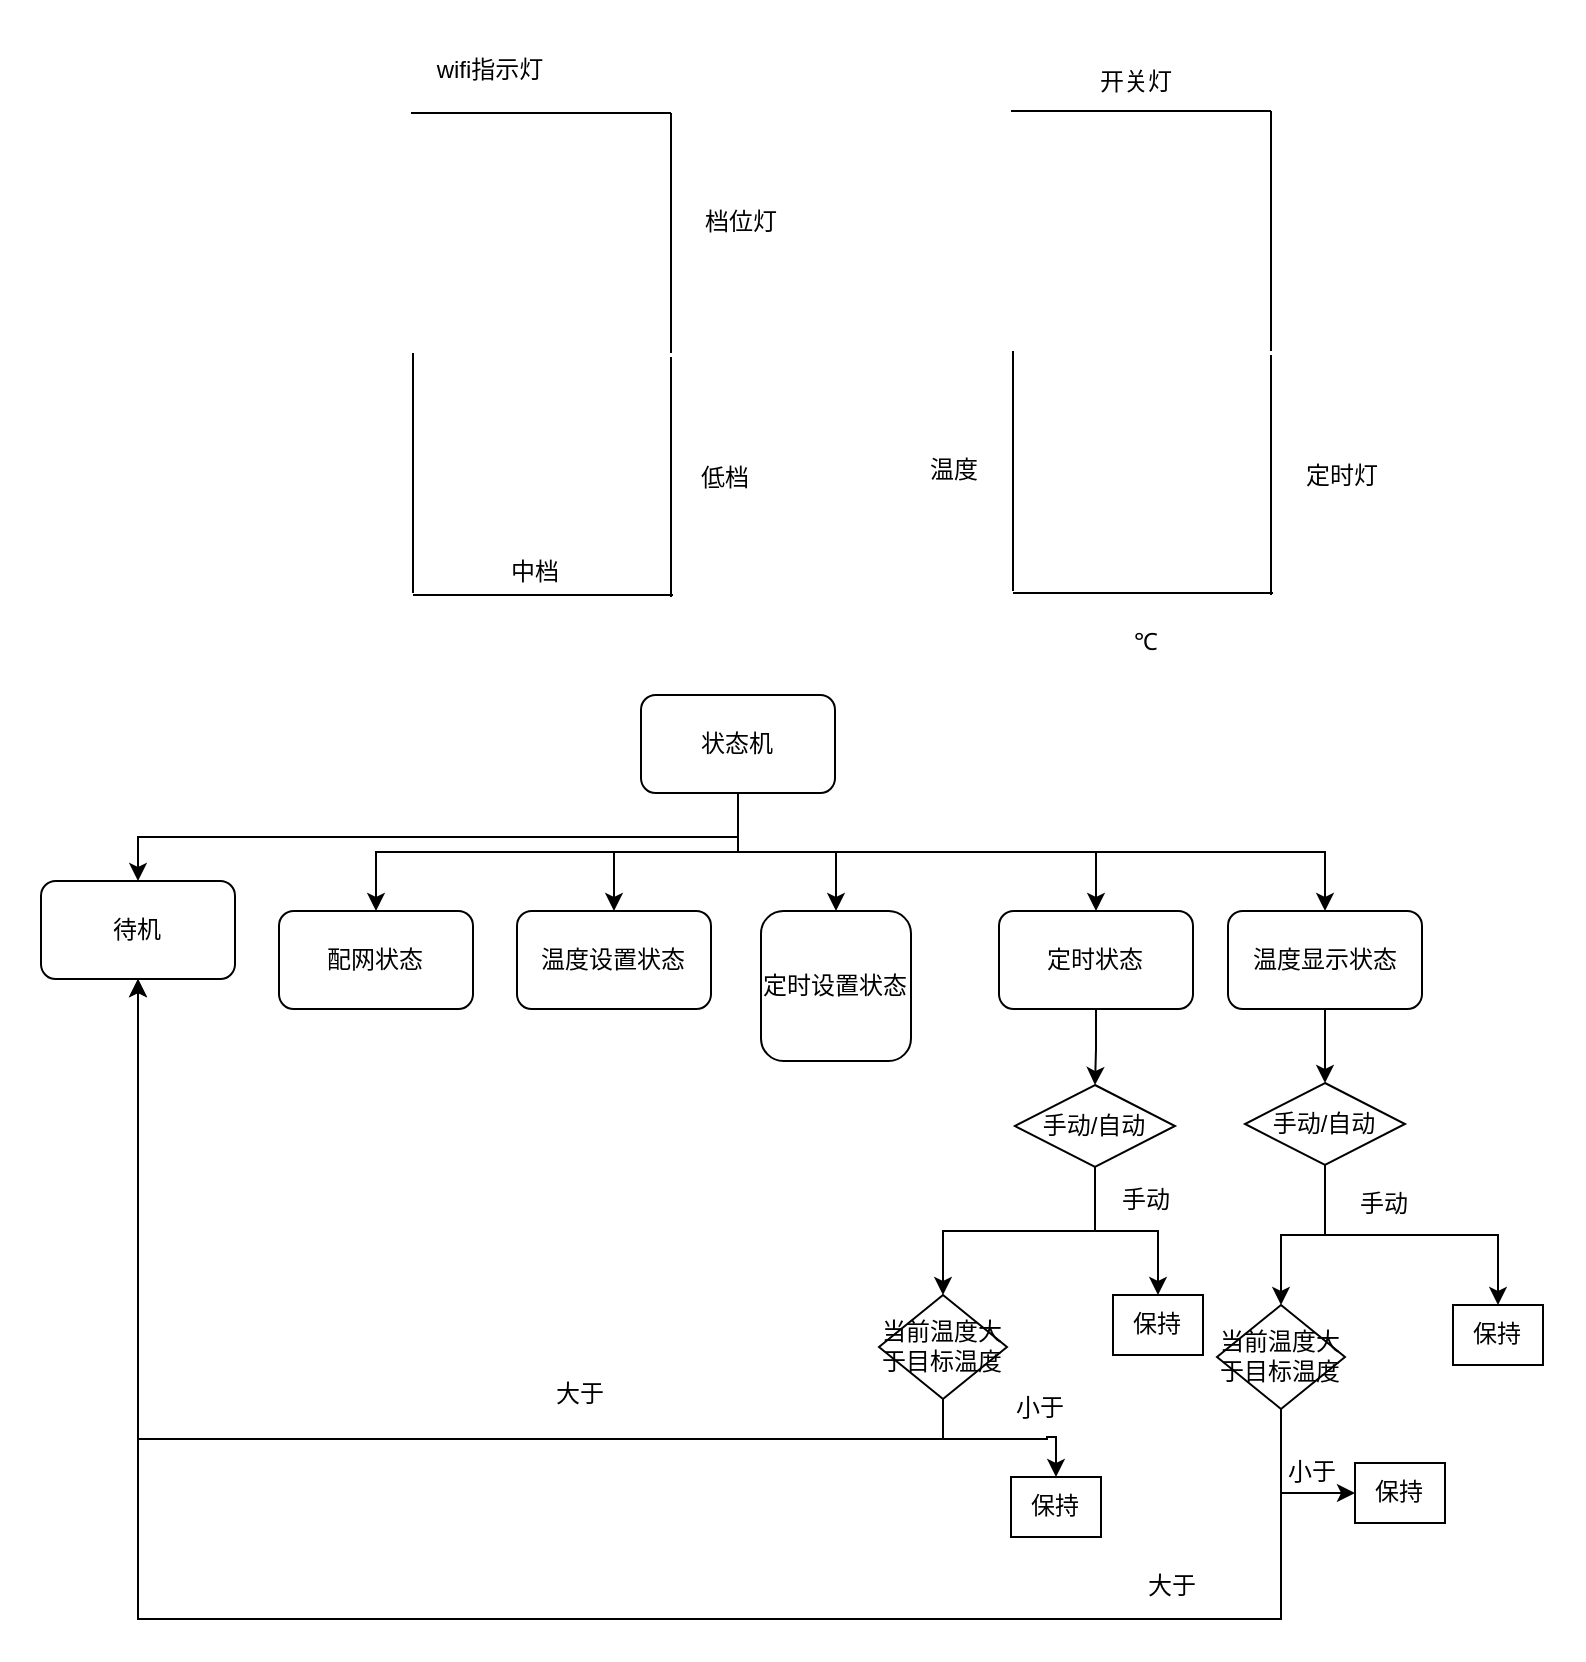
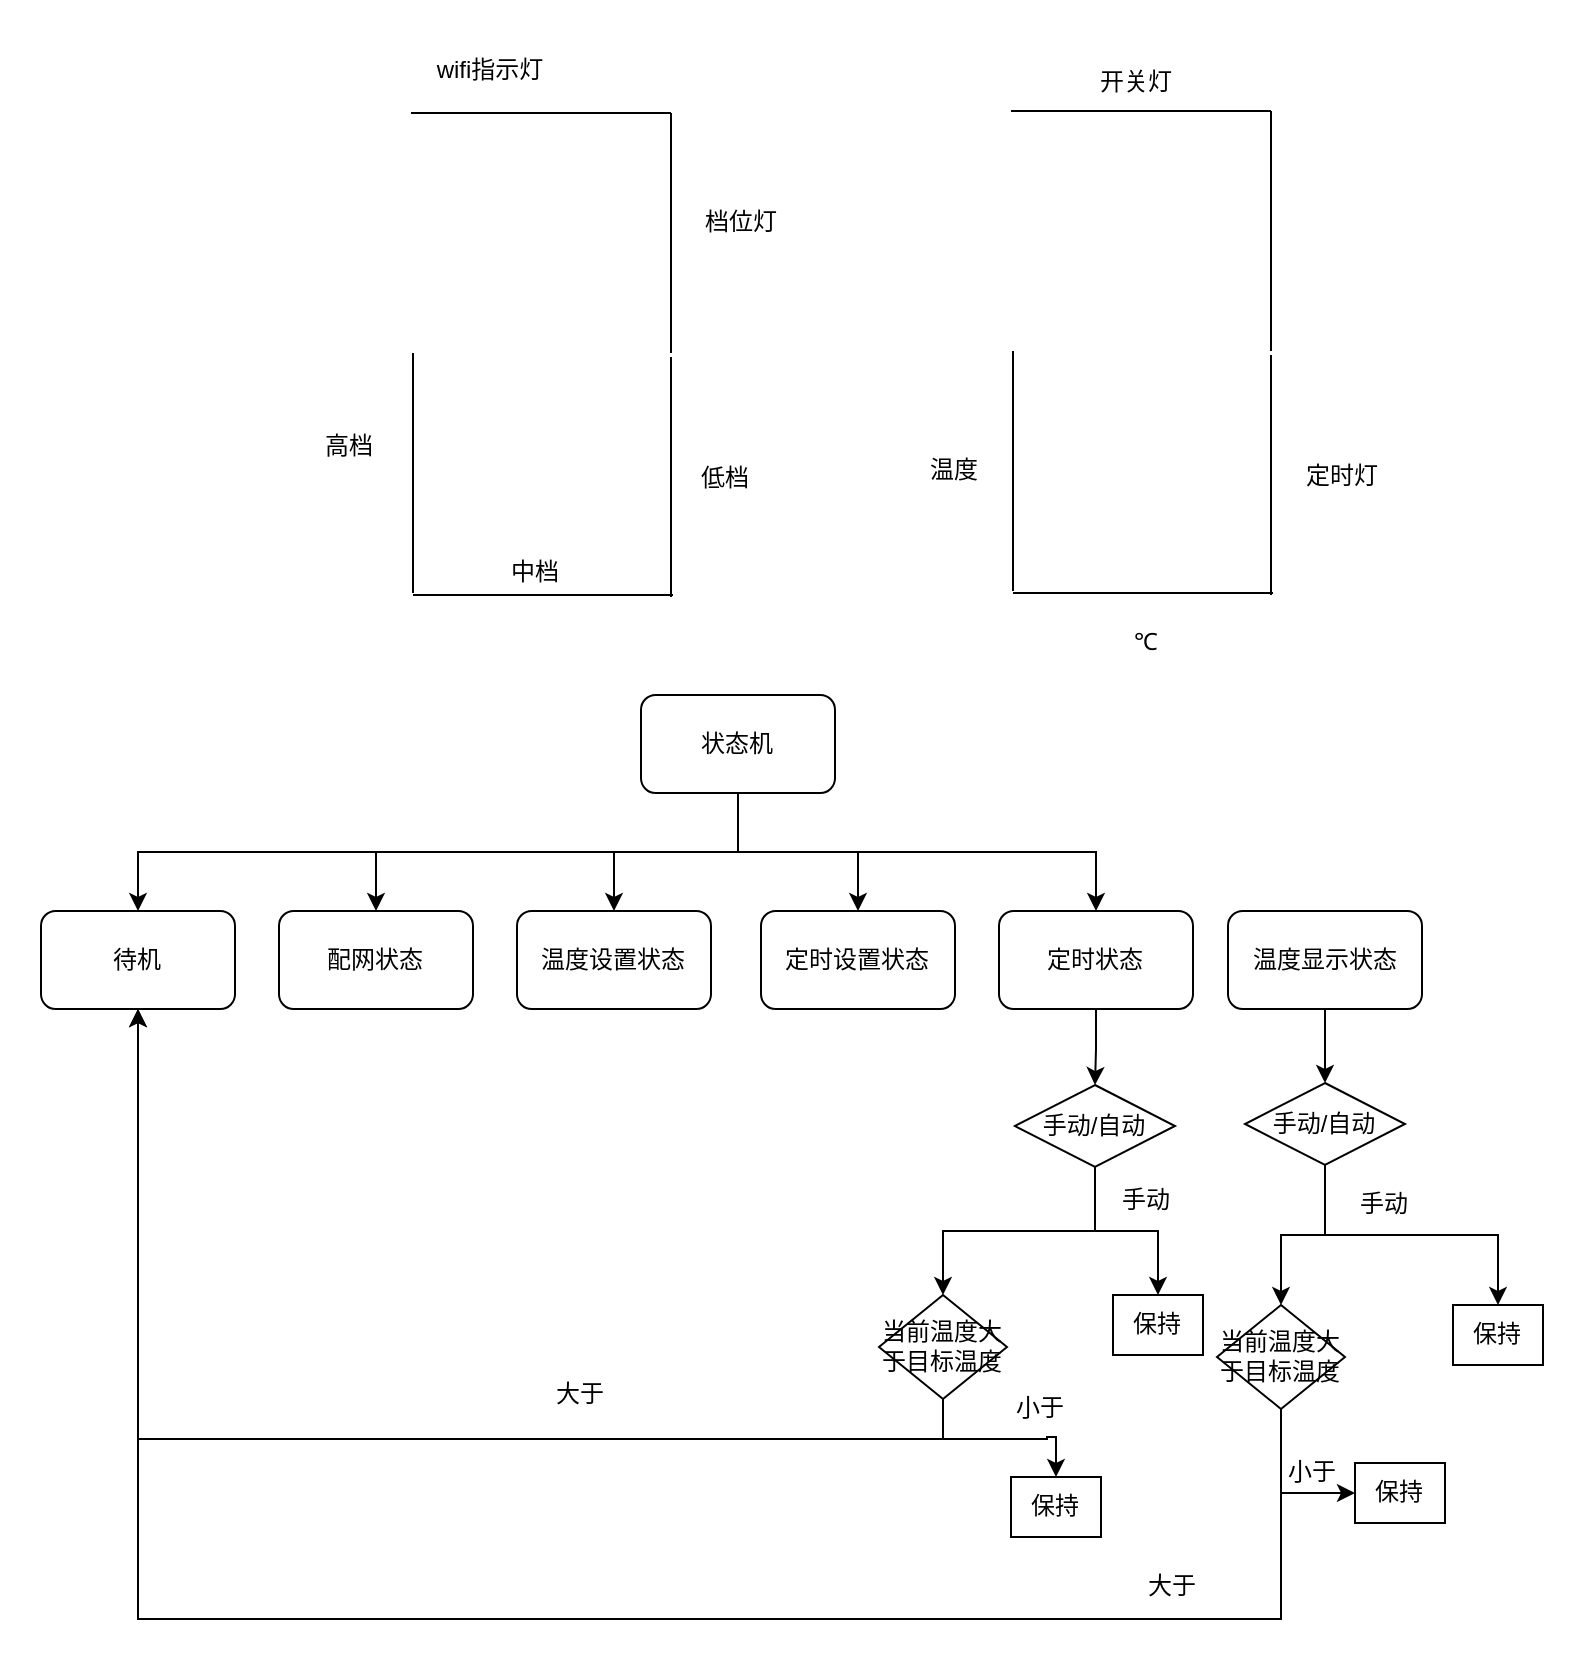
+ <mxCell id="16" value="高档" style="text;html=1;strokeColor=none;fillColor=none;align=center;verticalAlign=middle;whiteSpace=wrap;rounded=0;" parent="1" vertex="1"><mxGeometry x="150" y="212" width="49" height="22" as="geometry" /></mxCell>
- <mxCell id="26" style="edgeStyle=orthogonalEdgeStyle;rounded=0;orthogonalLoop=1;jettySize=auto;html=1;exitX=0.5;exitY=1;exitDx=0;exitDy=0;" edge="1" parent="1" source="27" target="35"><mxGeometry relative="1" as="geometry" /></mxCell>
- <mxCell id="28" value="待机" style="rounded=1;whiteSpace=wrap;html=1;" vertex="1" parent="1"><mxGeometry x="20" y="440" width="97" height="49" as="geometry" /></mxCell>
+ <mxCell id="28" value="待机" style="rounded=1;whiteSpace=wrap;html=1;" vertex="1" parent="1"><mxGeometry x="20" y="455" width="97" height="49" as="geometry" /></mxCell>
- <mxCell id="31" value="定时设置状态" style="rounded=1;whiteSpace=wrap;html=1;" vertex="1" parent="1"><mxGeometry x="380" y="455" width="75" height="75" as="geometry" /></mxCell>
+ <mxCell id="31" value="定时设置状态" style="rounded=1;whiteSpace=wrap;html=1;" vertex="1" parent="1"><mxGeometry x="380" y="455" width="97" height="49" as="geometry" /></mxCell>
